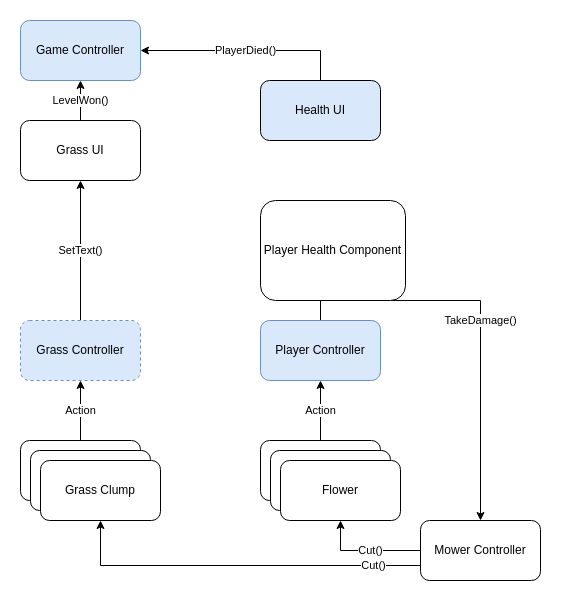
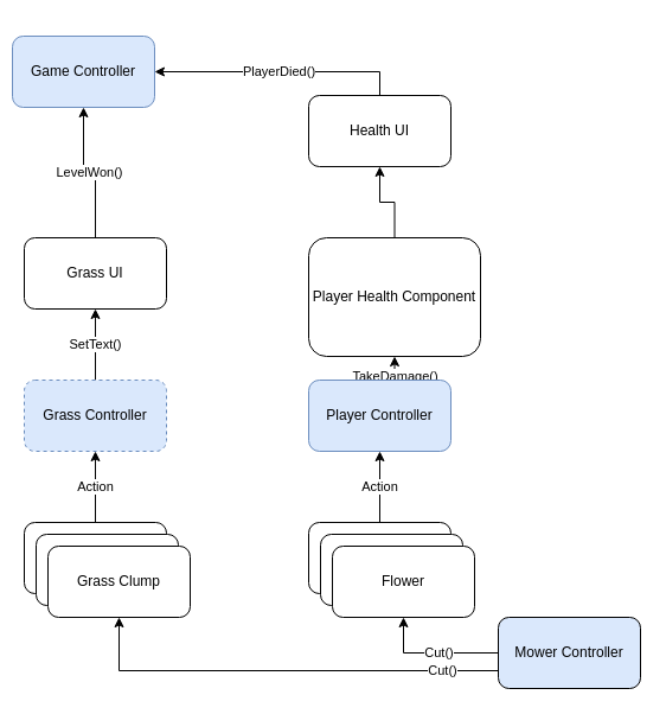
- <mxCell id="23" value="Game Controller" style="rounded=1;whiteSpace=wrap;html=1;fillColor=#dae8fc;strokeColor=#6c8ebf;" vertex="1" parent="1"><mxGeometry x="20" y="20" width="120" height="60" as="geometry" /></mxCell>
+ <mxCell id="23" value="Game Controller" style="rounded=1;whiteSpace=wrap;html=1;fillColor=#dae8fc;strokeColor=#6c8ebf;" vertex="1" parent="1"><mxGeometry x="10" y="30" width="120" height="60" as="geometry" /></mxCell>
- <mxCell id="22" value="Health UI" style="rounded=1;whiteSpace=wrap;html=1;fillColor=#dae8fc;" vertex="1" parent="1"><mxGeometry x="260" y="80" width="120" height="60" as="geometry" /></mxCell>
+ <mxCell id="22" value="Health UI" style="rounded=1;whiteSpace=wrap;html=1;" vertex="1" parent="1"><mxGeometry x="260" y="80" width="120" height="60" as="geometry" /></mxCell>
- <mxCell id="18" value="Grass UI" style="rounded=1;whiteSpace=wrap;html=1;" vertex="1" parent="1"><mxGeometry x="20" y="120" width="120" height="60" as="geometry" /></mxCell>
+ <mxCell id="18" value="Grass UI" style="rounded=1;whiteSpace=wrap;html=1;" vertex="1" parent="1"><mxGeometry x="20" y="200" width="120" height="60" as="geometry" /></mxCell>
+ <mxCell id="19" style="edgeStyle=orthogonalEdgeStyle;rounded=0;orthogonalLoop=1;jettySize=auto;html=1;exitX=0.5;exitY=0;exitDx=0;exitDy=0;entryX=0.5;entryY=1;entryDx=0;entryDy=0;" edge="1" parent="1" source="20" target="22"><mxGeometry relative="1" as="geometry" /></mxCell>
- <mxCell id="8" value="TakeDamage()" style="edgeStyle=orthogonalEdgeStyle;rounded=0;orthogonalLoop=1;jettySize=auto;html=1;exitX=0.5;exitY=0;exitDx=0;exitDy=0;" edge="1" parent="1" source="9" target="16"><mxGeometry relative="1" as="geometry" /></mxCell>
+ <mxCell id="8" value="TakeDamage()" style="edgeStyle=orthogonalEdgeStyle;rounded=0;orthogonalLoop=1;jettySize=auto;html=1;exitX=0.5;exitY=0;exitDx=0;exitDy=0;entryX=0.5;entryY=1;entryDx=0;entryDy=0;" edge="1" parent="1" source="9" target="20"><mxGeometry relative="1" as="geometry" /></mxCell>
- <mxCell id="16" value="Mower Controller" style="rounded=1;whiteSpace=wrap;html=1;" vertex="1" parent="1"><mxGeometry x="420" y="520" width="120" height="60" as="geometry" /></mxCell>
+ <mxCell id="16" value="Mower Controller" style="rounded=1;whiteSpace=wrap;html=1;fillColor=#dae8fc;" vertex="1" parent="1"><mxGeometry x="420" y="520" width="120" height="60" as="geometry" /></mxCell>
